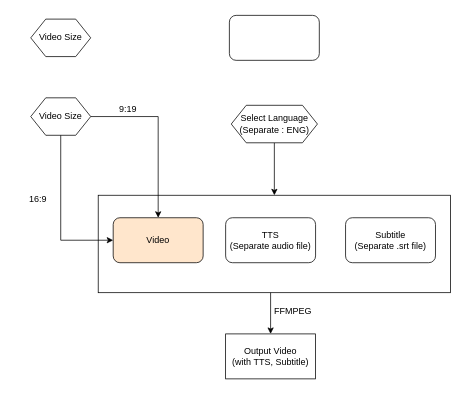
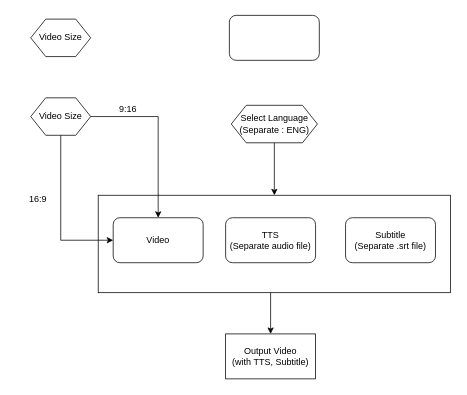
- <mxCell id="15" value="9:19" style="text;html=1;strokeColor=none;fillColor=none;align=center;verticalAlign=middle;whiteSpace=wrap;rounded=0;" vertex="1" parent="1"><mxGeometry x="140" y="130" width="60" height="30" as="geometry" /></mxCell>
+ <mxCell id="15" value="9:16" style="text;html=1;strokeColor=none;fillColor=none;align=center;verticalAlign=middle;whiteSpace=wrap;rounded=0;" vertex="1" parent="1"><mxGeometry x="140" y="130" width="60" height="30" as="geometry" /></mxCell>
- <mxCell id="7" value="Video" style="rounded=1;whiteSpace=wrap;html=1;fillColor=#ffe6cc;" vertex="1" parent="1"><mxGeometry x="150" y="290" width="120" height="60" as="geometry" /></mxCell>
+ <mxCell id="7" value="Video" style="rounded=1;whiteSpace=wrap;html=1;" vertex="1" parent="1"><mxGeometry x="150" y="290" width="120" height="60" as="geometry" /></mxCell>
- <mxCell id="16" value="FFMPEG" style="text;html=1;strokeColor=none;fillColor=none;align=center;verticalAlign=middle;whiteSpace=wrap;rounded=0;" vertex="1" parent="1"><mxGeometry x="360" y="400" width="60" height="30" as="geometry" /></mxCell>
